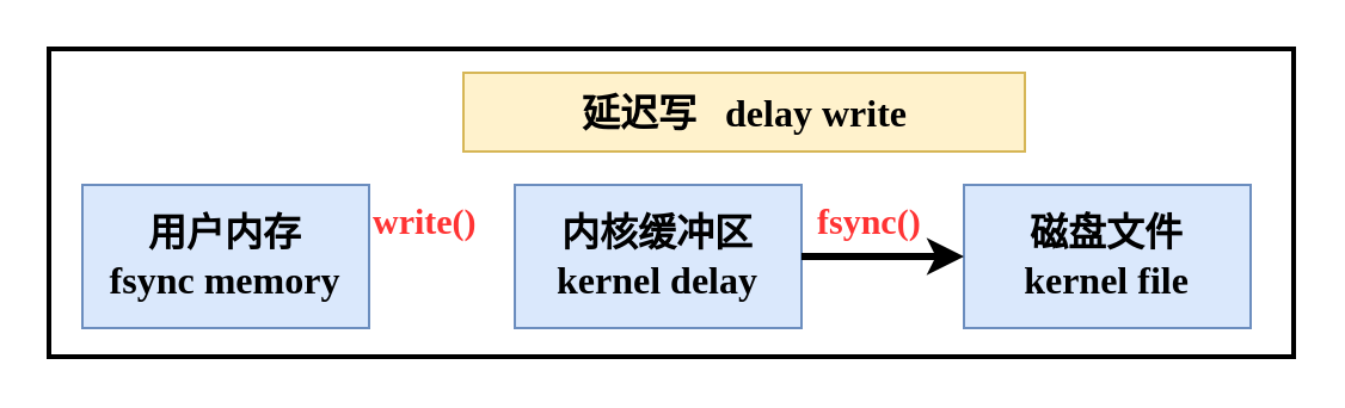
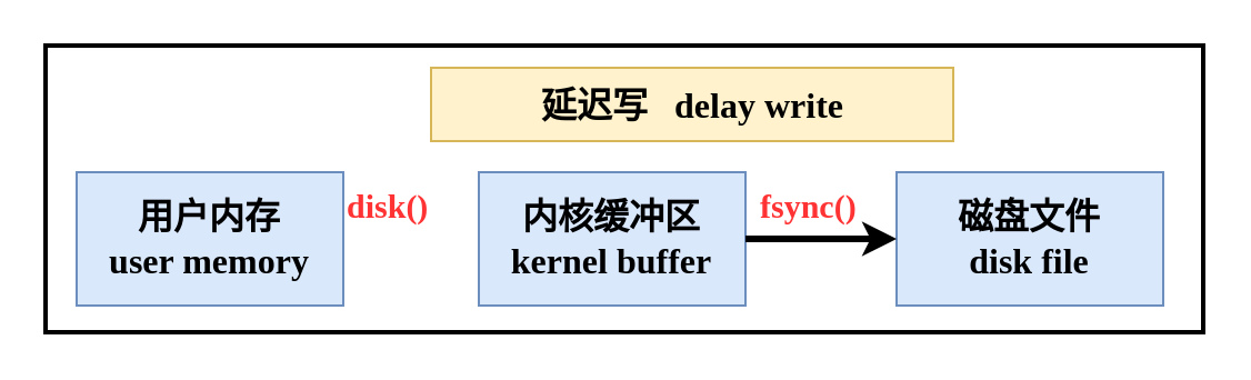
- <mxCell id="8" value="write()" style="text;strokeColor=none;fillColor=none;align=left;verticalAlign=middle;spacingLeft=4;spacingRight=4;overflow=hidden;points=[[0,0.5],[1,0.5]];portConstraint=eastwest;rotatable=0;whiteSpace=wrap;html=1;fontFamily=Times New Roman;fontSize=15;fontStyle=1;fontColor=#FF3333;" vertex="1" parent="1"><mxGeometry x="150" y="77" width="80" height="30" as="geometry" /></mxCell>
+ <mxCell id="8" value="disk()" style="text;strokeColor=none;fillColor=none;align=left;verticalAlign=middle;spacingLeft=4;spacingRight=4;overflow=hidden;points=[[0,0.5],[1,0.5]];portConstraint=eastwest;rotatable=0;whiteSpace=wrap;html=1;fontFamily=Times New Roman;fontSize=15;fontStyle=1;fontColor=#FF3333;" vertex="1" parent="1"><mxGeometry x="150" y="77" width="80" height="30" as="geometry" /></mxCell>
- <mxCell id="3" value="用户内存&lt;div style=&quot;font-size: 16px;&quot;&gt;fsync memory&lt;/div&gt;" style="rounded=0;whiteSpace=wrap;html=1;fontFamily=Times New Roman;fontSize=16;fontStyle=1;fillColor=#dae8fc;strokeColor=#6c8ebf;" vertex="1" parent="1"><mxGeometry x="34" y="77" width="120" height="60" as="geometry" /></mxCell>
+ <mxCell id="3" value="用户内存&lt;div style=&quot;font-size: 16px;&quot;&gt;user memory&lt;/div&gt;" style="rounded=0;whiteSpace=wrap;html=1;fontFamily=Times New Roman;fontSize=16;fontStyle=1;fillColor=#dae8fc;strokeColor=#6c8ebf;" vertex="1" parent="1"><mxGeometry x="34" y="77" width="120" height="60" as="geometry" /></mxCell>
- <mxCell id="4" value="内核缓冲区&lt;div&gt;kernel delay&lt;/div&gt;" style="rounded=0;whiteSpace=wrap;html=1;fontFamily=Times New Roman;fontSize=16;fontStyle=1;fillColor=#dae8fc;strokeColor=#6c8ebf;" vertex="1" parent="1"><mxGeometry x="215" y="77" width="120" height="60" as="geometry" /></mxCell>
+ <mxCell id="4" value="内核缓冲区&lt;div&gt;kernel buffer&lt;/div&gt;" style="rounded=0;whiteSpace=wrap;html=1;fontFamily=Times New Roman;fontSize=16;fontStyle=1;fillColor=#dae8fc;strokeColor=#6c8ebf;" vertex="1" parent="1"><mxGeometry x="215" y="77" width="120" height="60" as="geometry" /></mxCell>
- <mxCell id="5" value="磁盘文件&lt;div&gt;kernel file&lt;/div&gt;" style="rounded=0;whiteSpace=wrap;html=1;fontFamily=Times New Roman;fontSize=16;fontStyle=1;fillColor=#dae8fc;strokeColor=#6c8ebf;" vertex="1" parent="1"><mxGeometry x="403" y="77" width="120" height="60" as="geometry" /></mxCell>
+ <mxCell id="5" value="磁盘文件&lt;div&gt;disk file&lt;/div&gt;" style="rounded=0;whiteSpace=wrap;html=1;fontFamily=Times New Roman;fontSize=16;fontStyle=1;fillColor=#dae8fc;strokeColor=#6c8ebf;" vertex="1" parent="1"><mxGeometry x="403" y="77" width="120" height="60" as="geometry" /></mxCell>
